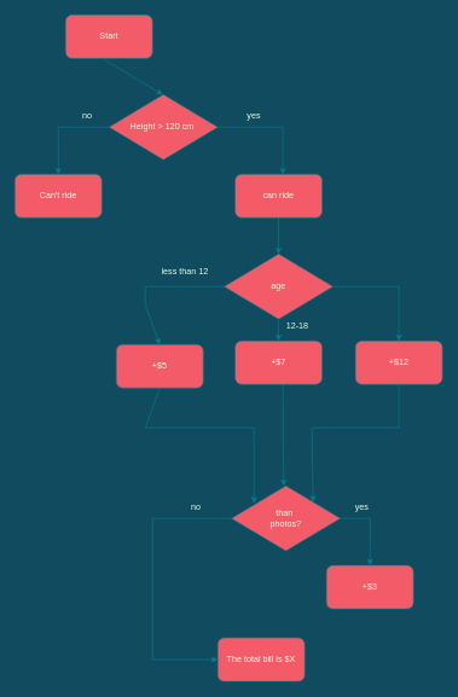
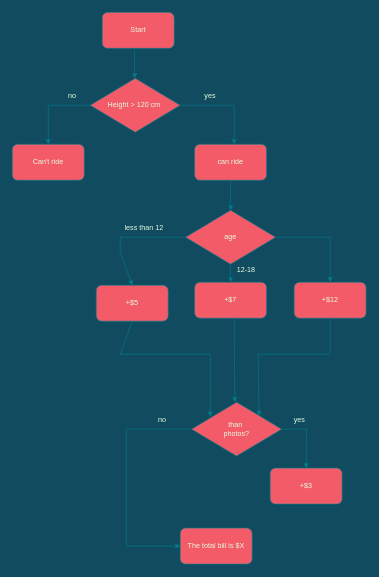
- <mxCell id="2" value="Start" style="rounded=1;whiteSpace=wrap;html=1;sketch=0;fillColor=#F45B69;strokeColor=#028090;fontColor=#E4FDE1;" vertex="1" parent="1"><mxGeometry x="90" y="20" width="120" height="60" as="geometry" /></mxCell>
+ <mxCell id="2" value="Start" style="rounded=1;whiteSpace=wrap;html=1;sketch=0;fillColor=#F45B69;strokeColor=#028090;fontColor=#E4FDE1;" vertex="1" parent="1"><mxGeometry x="170" y="20" width="120" height="60" as="geometry" /></mxCell>
- <mxCell id="16" value="less than 12" style="text;html=1;strokeColor=none;fillColor=none;align=center;verticalAlign=middle;whiteSpace=wrap;rounded=0;sketch=0;fontColor=#E4FDE1;" vertex="1" parent="1"><mxGeometry x="215" y="365" width="80" height="20" as="geometry" /></mxCell>
+ <mxCell id="16" value="less than 12" style="text;html=1;strokeColor=none;fillColor=none;align=center;verticalAlign=middle;whiteSpace=wrap;rounded=0;sketch=0;fontColor=#E4FDE1;" vertex="1" parent="1"><mxGeometry x="200" y="370" width="80" height="20" as="geometry" /></mxCell>
